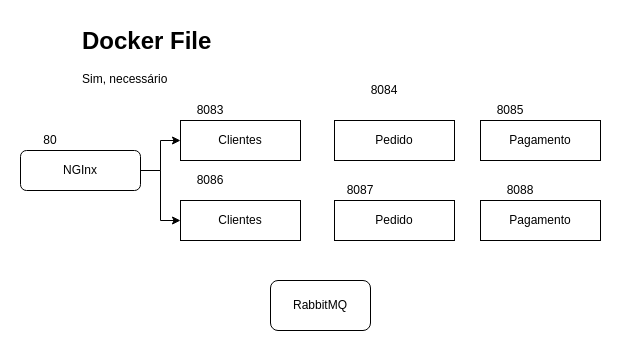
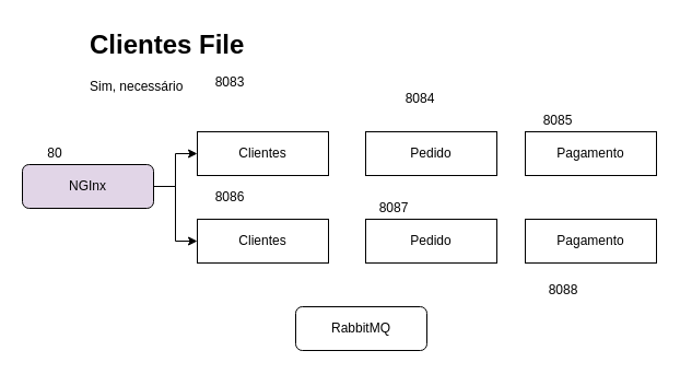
- <mxCell id="2" value="&lt;h1 style=&quot;margin-top: 0px;&quot;&gt;Docker File&lt;/h1&gt;&lt;p&gt;Sim, necessário&lt;/p&gt;" style="text;html=1;whiteSpace=wrap;overflow=hidden;rounded=0;" vertex="1" parent="1"><mxGeometry x="80" y="20" width="180" height="120" as="geometry" /></mxCell>
+ <mxCell id="2" value="&lt;h1 style=&quot;margin-top: 0px;&quot;&gt;Clientes File&lt;/h1&gt;&lt;p&gt;Sim, necessário&lt;/p&gt;" style="text;html=1;whiteSpace=wrap;overflow=hidden;rounded=0;" vertex="1" parent="1"><mxGeometry x="80" y="20" width="180" height="120" as="geometry" /></mxCell>
- <mxCell id="13" value="8083" style="text;html=1;align=center;verticalAlign=middle;whiteSpace=wrap;rounded=0;" vertex="1" parent="1"><mxGeometry x="180" y="100" width="60" height="20" as="geometry" /></mxCell>
+ <mxCell id="13" value="8083" style="text;html=1;align=center;verticalAlign=middle;whiteSpace=wrap;rounded=0;" vertex="1" parent="1"><mxGeometry x="180" y="65" width="60" height="20" as="geometry" /></mxCell>
- <mxCell id="8" value="NGInx" style="rounded=1;whiteSpace=wrap;html=1;" vertex="1" parent="1"><mxGeometry x="20" y="150" width="120" height="40" as="geometry" /></mxCell>
+ <mxCell id="8" value="NGInx" style="rounded=1;whiteSpace=wrap;html=1;fillColor=#e1d5e7;" vertex="1" parent="1"><mxGeometry x="20" y="150" width="120" height="40" as="geometry" /></mxCell>
- <mxCell id="18" value="8088" style="text;html=1;align=center;verticalAlign=middle;whiteSpace=wrap;rounded=0;" vertex="1" parent="1"><mxGeometry x="490" y="180" width="60" height="20" as="geometry" /></mxCell>
+ <mxCell id="18" value="8088" style="text;html=1;align=center;verticalAlign=middle;whiteSpace=wrap;rounded=0;" vertex="1" parent="1"><mxGeometry x="485" y="255" width="60" height="20" as="geometry" /></mxCell>
- <mxCell id="9" value="RabbitMQ" style="rounded=1;whiteSpace=wrap;html=1;" vertex="1" parent="1"><mxGeometry x="270" y="280" width="100" height="50" as="geometry" /></mxCell>
+ <mxCell id="9" value="RabbitMQ" style="rounded=1;whiteSpace=wrap;html=1;" vertex="1" parent="1"><mxGeometry x="270" y="280" width="120" height="40" as="geometry" /></mxCell>
